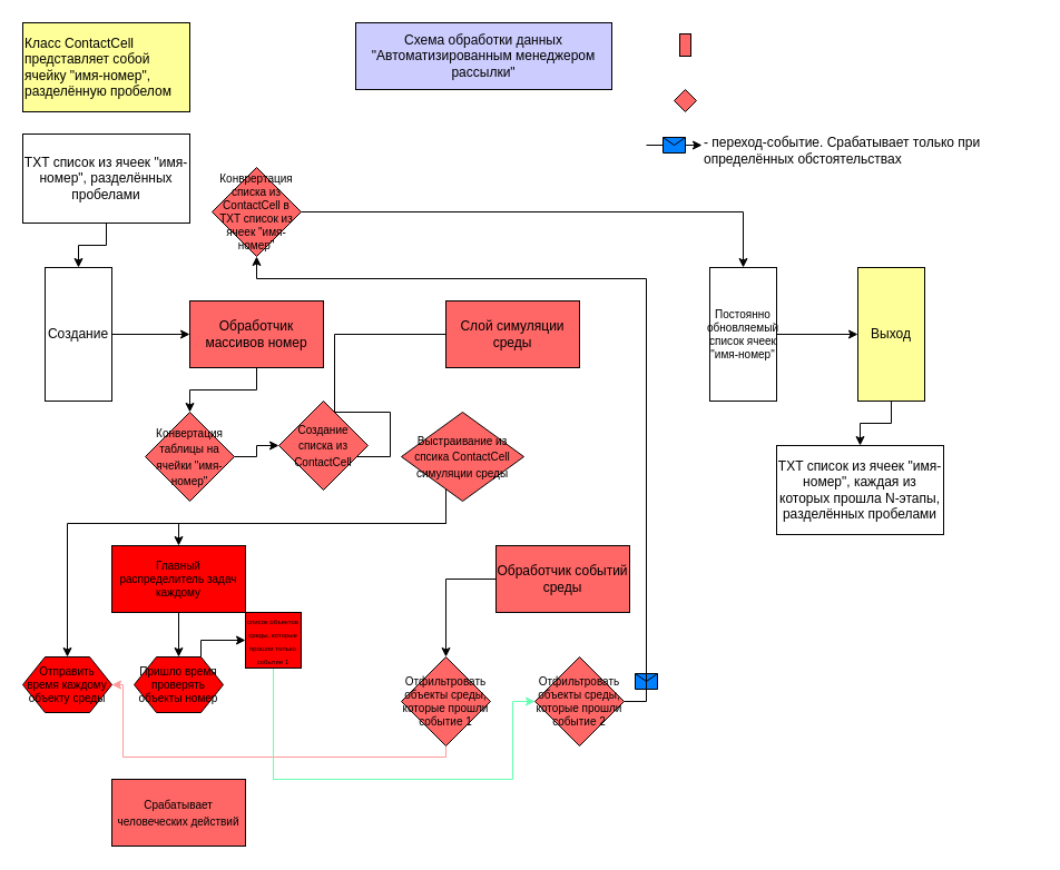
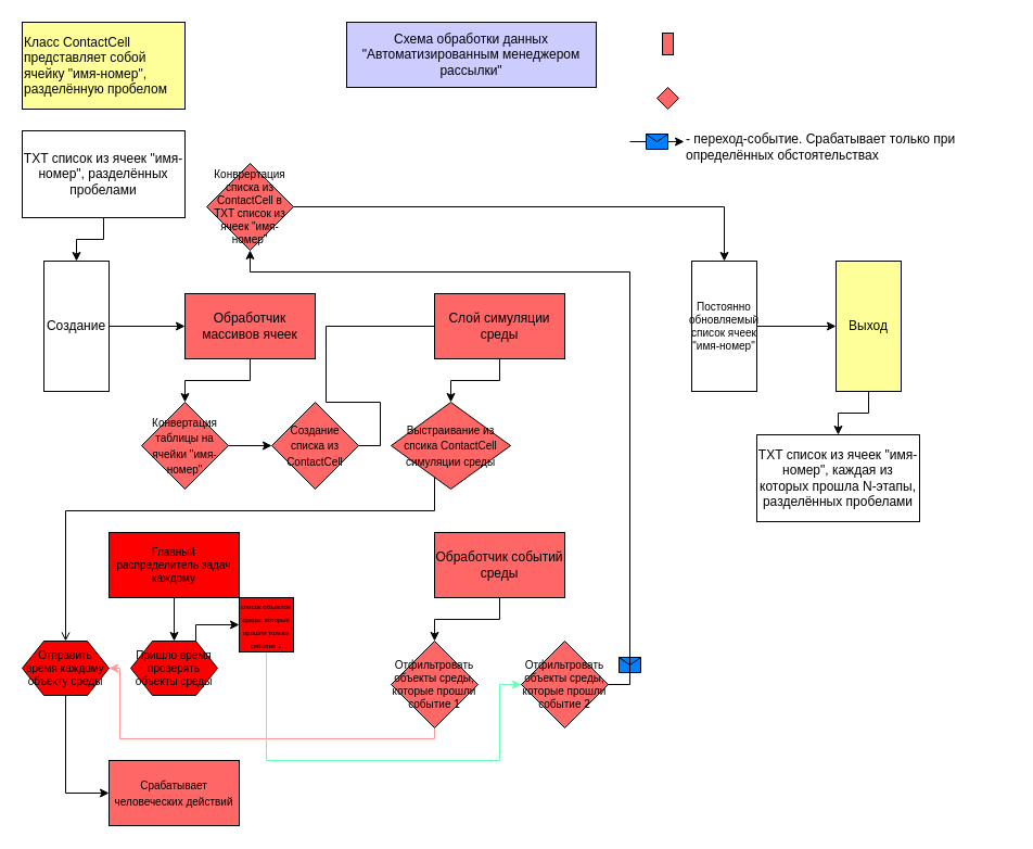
- <mxCell id="12" value="Обработчик массивов номер" style="rounded=0;whiteSpace=wrap;html=1;strokeColor=default;fillColor=#FF6666;gradientColor=none;" vertex="1" parent="1"><mxGeometry x="170" y="270" width="120" height="60" as="geometry" /></mxCell>
+ <mxCell id="12" value="Обработчик массивов ячеек" style="rounded=0;whiteSpace=wrap;html=1;strokeColor=default;fillColor=#FF6666;gradientColor=none;" vertex="1" parent="1"><mxGeometry x="170" y="270" width="120" height="60" as="geometry" /></mxCell>
+ <mxCell id="19" style="edgeStyle=orthogonalEdgeStyle;rounded=0;orthogonalLoop=1;jettySize=auto;html=1;entryX=0.5;entryY=0;entryDx=0;entryDy=0;fontSize=10;" edge="1" parent="1" source="20" target="27"><mxGeometry relative="1" as="geometry" /></mxCell>
- <mxCell id="18" value="&lt;font style=&quot;font-size: 10px;&quot;&gt;Создание списка из ContactCell&lt;/font&gt;" style="rhombus;whiteSpace=wrap;html=1;strokeColor=default;fillColor=#FF6666;gradientColor=none;" vertex="1" parent="1"><mxGeometry x="250" y="360" width="80" height="80" as="geometry" /></mxCell>
+ <mxCell id="18" value="&lt;font style=&quot;font-size: 10px;&quot;&gt;Создание списка из ContactCell&lt;/font&gt;" style="rhombus;whiteSpace=wrap;html=1;strokeColor=default;fillColor=#FF6666;gradientColor=none;" vertex="1" parent="1"><mxGeometry x="250" y="370" width="80" height="80" as="geometry" /></mxCell>
- <mxCell id="26" style="edgeStyle=orthogonalEdgeStyle;rounded=0;orthogonalLoop=1;jettySize=auto;html=1;entryX=0.5;entryY=0;entryDx=0;entryDy=0;fontSize=10;" edge="1" parent="1" source="27" target="38"><mxGeometry relative="1" as="geometry"><Array as="points"><mxPoint x="400" y="470" /><mxPoint x="160" y="470" /></Array></mxGeometry></mxCell>
- <mxCell id="29" value="&lt;font style=&quot;font-size: 12px;&quot;&gt;Обработчик событий среды&lt;/font&gt;" style="rounded=0;whiteSpace=wrap;html=1;strokeColor=default;fontSize=10;fillColor=#FF6666;gradientColor=none;" vertex="1" parent="1"><mxGeometry x="445" y="490" width="120" height="60" as="geometry" /></mxCell>
+ <mxCell id="29" value="&lt;font style=&quot;font-size: 12px;&quot;&gt;Обработчик событий среды&lt;/font&gt;" style="rounded=0;whiteSpace=wrap;html=1;strokeColor=default;fontSize=10;fillColor=#FF6666;gradientColor=none;" vertex="1" parent="1"><mxGeometry x="400" y="490" width="120" height="60" as="geometry" /></mxCell>
- <mxCell id="25" style="edgeStyle=orthogonalEdgeStyle;rounded=0;orthogonalLoop=1;jettySize=auto;html=1;entryX=0.5;entryY=0;entryDx=0;entryDy=0;fontSize=10;" edge="1" parent="1" source="27" target="40"><mxGeometry relative="1" as="geometry"><Array as="points"><mxPoint x="400" y="470" /><mxPoint x="60" y="470" /></Array></mxGeometry></mxCell>
+ <mxCell id="25" style="edgeStyle=orthogonalEdgeStyle;rounded=0;orthogonalLoop=1;jettySize=auto;html=1;entryX=0.5;entryY=0;entryDx=0;entryDy=0;fontSize=10;endArrow=open;" edge="1" parent="1" source="27" target="40"><mxGeometry relative="1" as="geometry"><Array as="points"><mxPoint x="400" y="470" /><mxPoint x="60" y="470" /></Array></mxGeometry></mxCell>
- <mxCell id="42" value="Пришло время проверять объекты номер" style="shape=hexagon;perimeter=hexagonPerimeter2;whiteSpace=wrap;html=1;fixedSize=1;strokeColor=default;fontSize=10;fillColor=#FF0000;gradientColor=none;" vertex="1" parent="1"><mxGeometry x="120" y="590" width="80" height="50" as="geometry" /></mxCell>
+ <mxCell id="42" value="Пришло время проверять объекты среды" style="shape=hexagon;perimeter=hexagonPerimeter2;whiteSpace=wrap;html=1;fixedSize=1;strokeColor=default;fontSize=10;fillColor=#FF0000;gradientColor=none;" vertex="1" parent="1"><mxGeometry x="120" y="590" width="80" height="50" as="geometry" /></mxCell>
+ <mxCell id="39" style="edgeStyle=orthogonalEdgeStyle;rounded=0;orthogonalLoop=1;jettySize=auto;html=1;fontSize=10;entryX=0;entryY=0.5;entryDx=0;entryDy=0;" edge="1" parent="1" source="40" target="30"><mxGeometry relative="1" as="geometry"><mxPoint x="120" y="605" as="targetPoint" /><Array as="points"><mxPoint x="60" y="730" /></Array></mxGeometry></mxCell>
